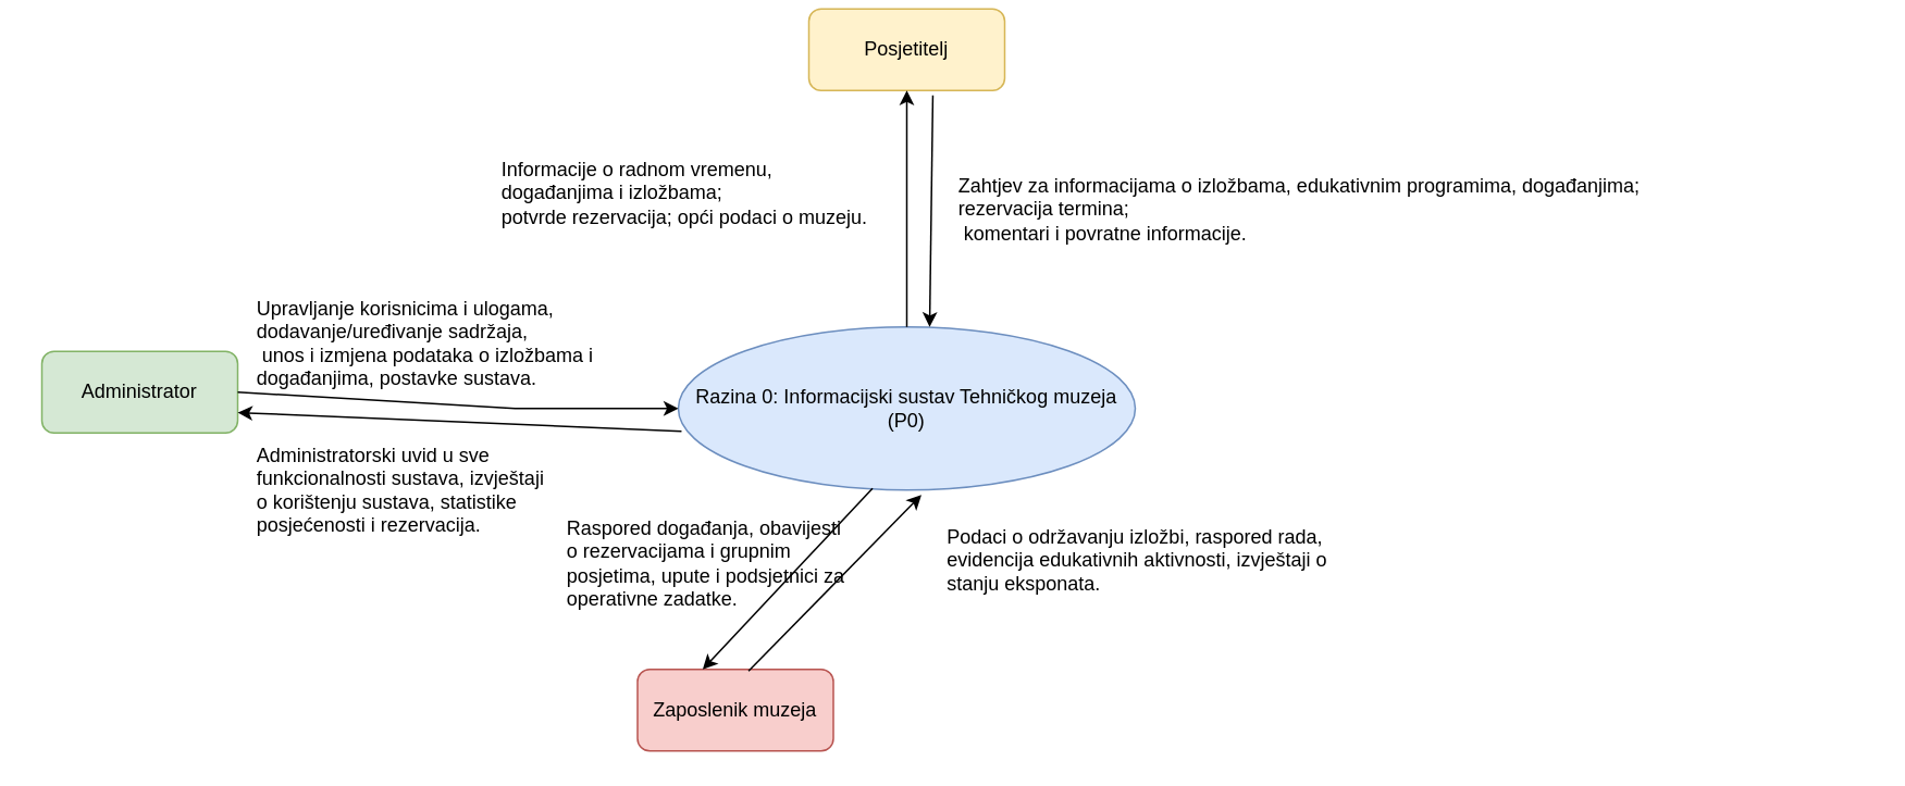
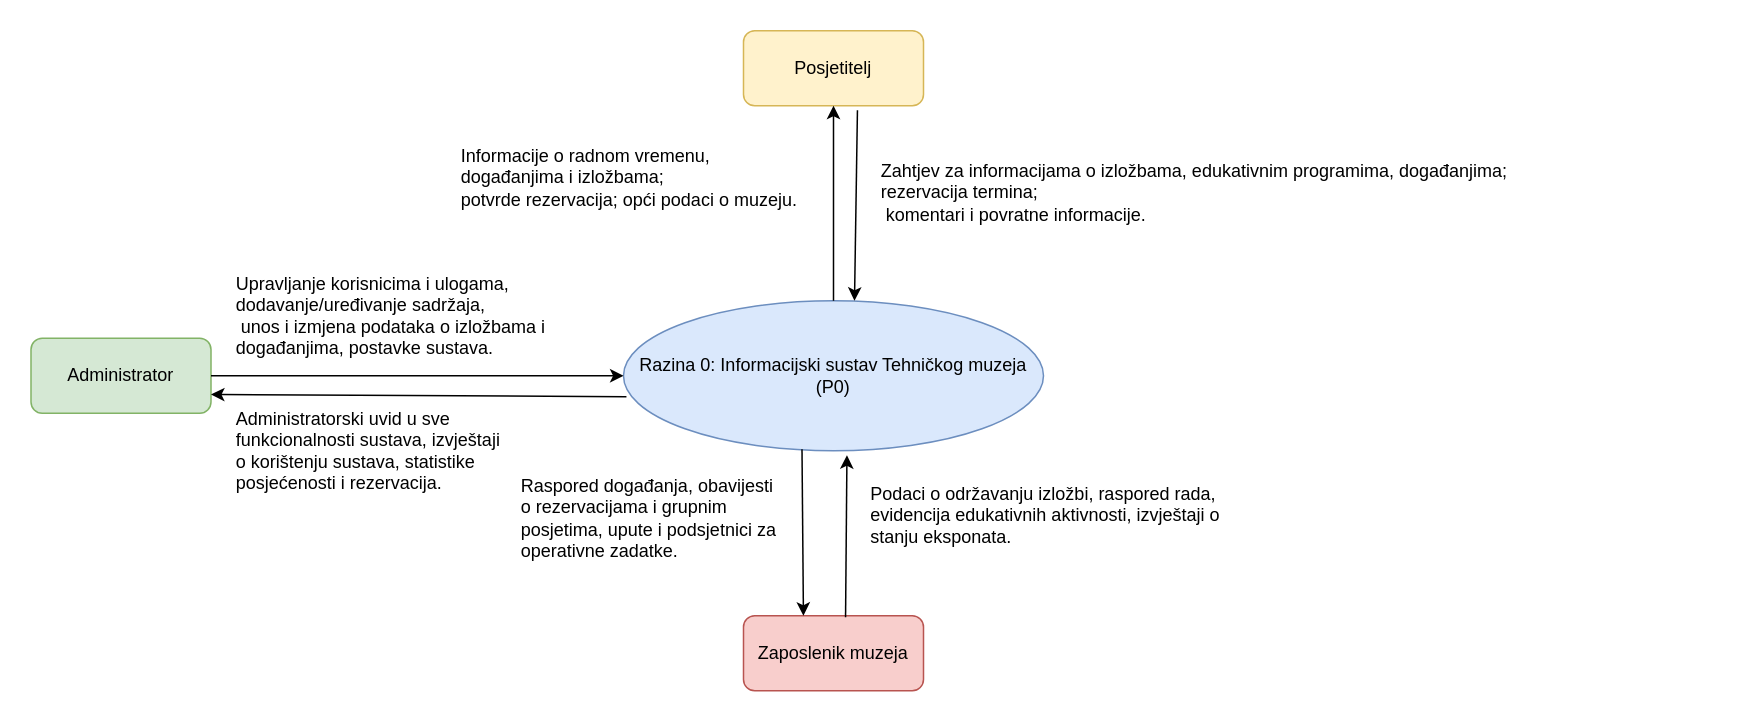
- <mxCell id="3" value="Posjetitelj" style="rounded=1;whiteSpace=wrap;html=1;fillColor=#fff2cc;strokeColor=#d6b656;" parent="1" vertex="1"><mxGeometry x="495" y="5" width="120" height="50" as="geometry" /></mxCell>
+ <mxCell id="3" value="Posjetitelj" style="rounded=1;whiteSpace=wrap;html=1;fillColor=#fff2cc;strokeColor=#d6b656;" parent="1" vertex="1"><mxGeometry x="495" y="20" width="120" height="50" as="geometry" /></mxCell>
- <mxCell id="4" value="Administrator" style="rounded=1;whiteSpace=wrap;html=1;fillColor=#d5e8d4;strokeColor=#82b366;" parent="1" vertex="1"><mxGeometry x="25" y="215" width="120" height="50" as="geometry" /></mxCell>
+ <mxCell id="4" value="Administrator" style="rounded=1;whiteSpace=wrap;html=1;fillColor=#d5e8d4;strokeColor=#82b366;" parent="1" vertex="1"><mxGeometry x="20" y="225" width="120" height="50" as="geometry" /></mxCell>
- <mxCell id="5" value="Zaposlenik muzeja" style="rounded=1;whiteSpace=wrap;html=1;fillColor=#f8cecc;strokeColor=#b85450;" parent="1" vertex="1"><mxGeometry x="390" y="410" width="120" height="50" as="geometry" /></mxCell>
+ <mxCell id="5" value="Zaposlenik muzeja" style="rounded=1;whiteSpace=wrap;html=1;fillColor=#f8cecc;strokeColor=#b85450;" parent="1" vertex="1"><mxGeometry x="495" y="410" width="120" height="50" as="geometry" /></mxCell>
